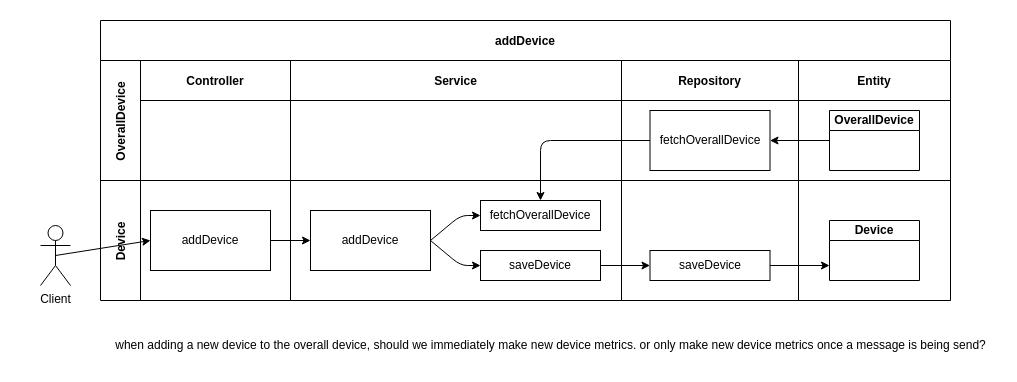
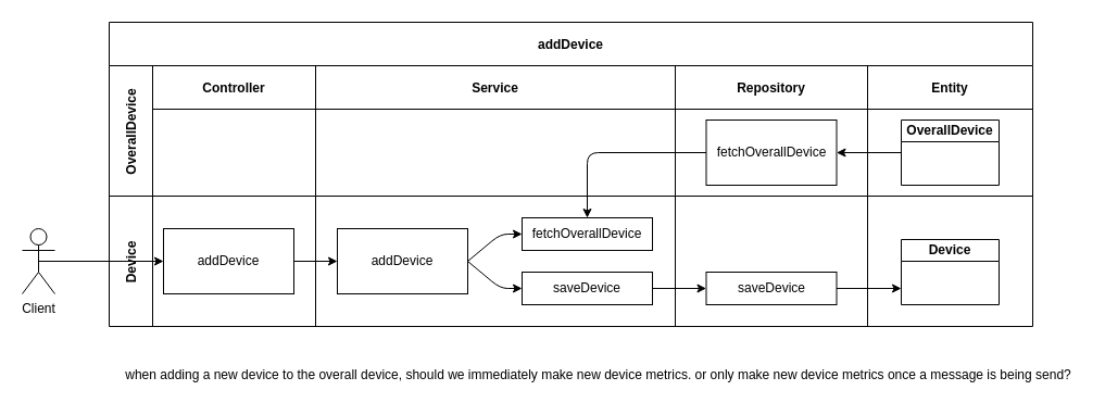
- <mxCell id="27" value="Client" style="shape=umlActor;verticalLabelPosition=bottom;verticalAlign=top;html=1;outlineConnect=0;" parent="1" vertex="1"><mxGeometry x="40" y="225" width="30" height="60" as="geometry" /></mxCell>
+ <mxCell id="27" value="Client" style="shape=umlActor;verticalLabelPosition=bottom;verticalAlign=top;html=1;outlineConnect=0;" parent="1" vertex="1"><mxGeometry x="20" y="210" width="30" height="60" as="geometry" /></mxCell>
